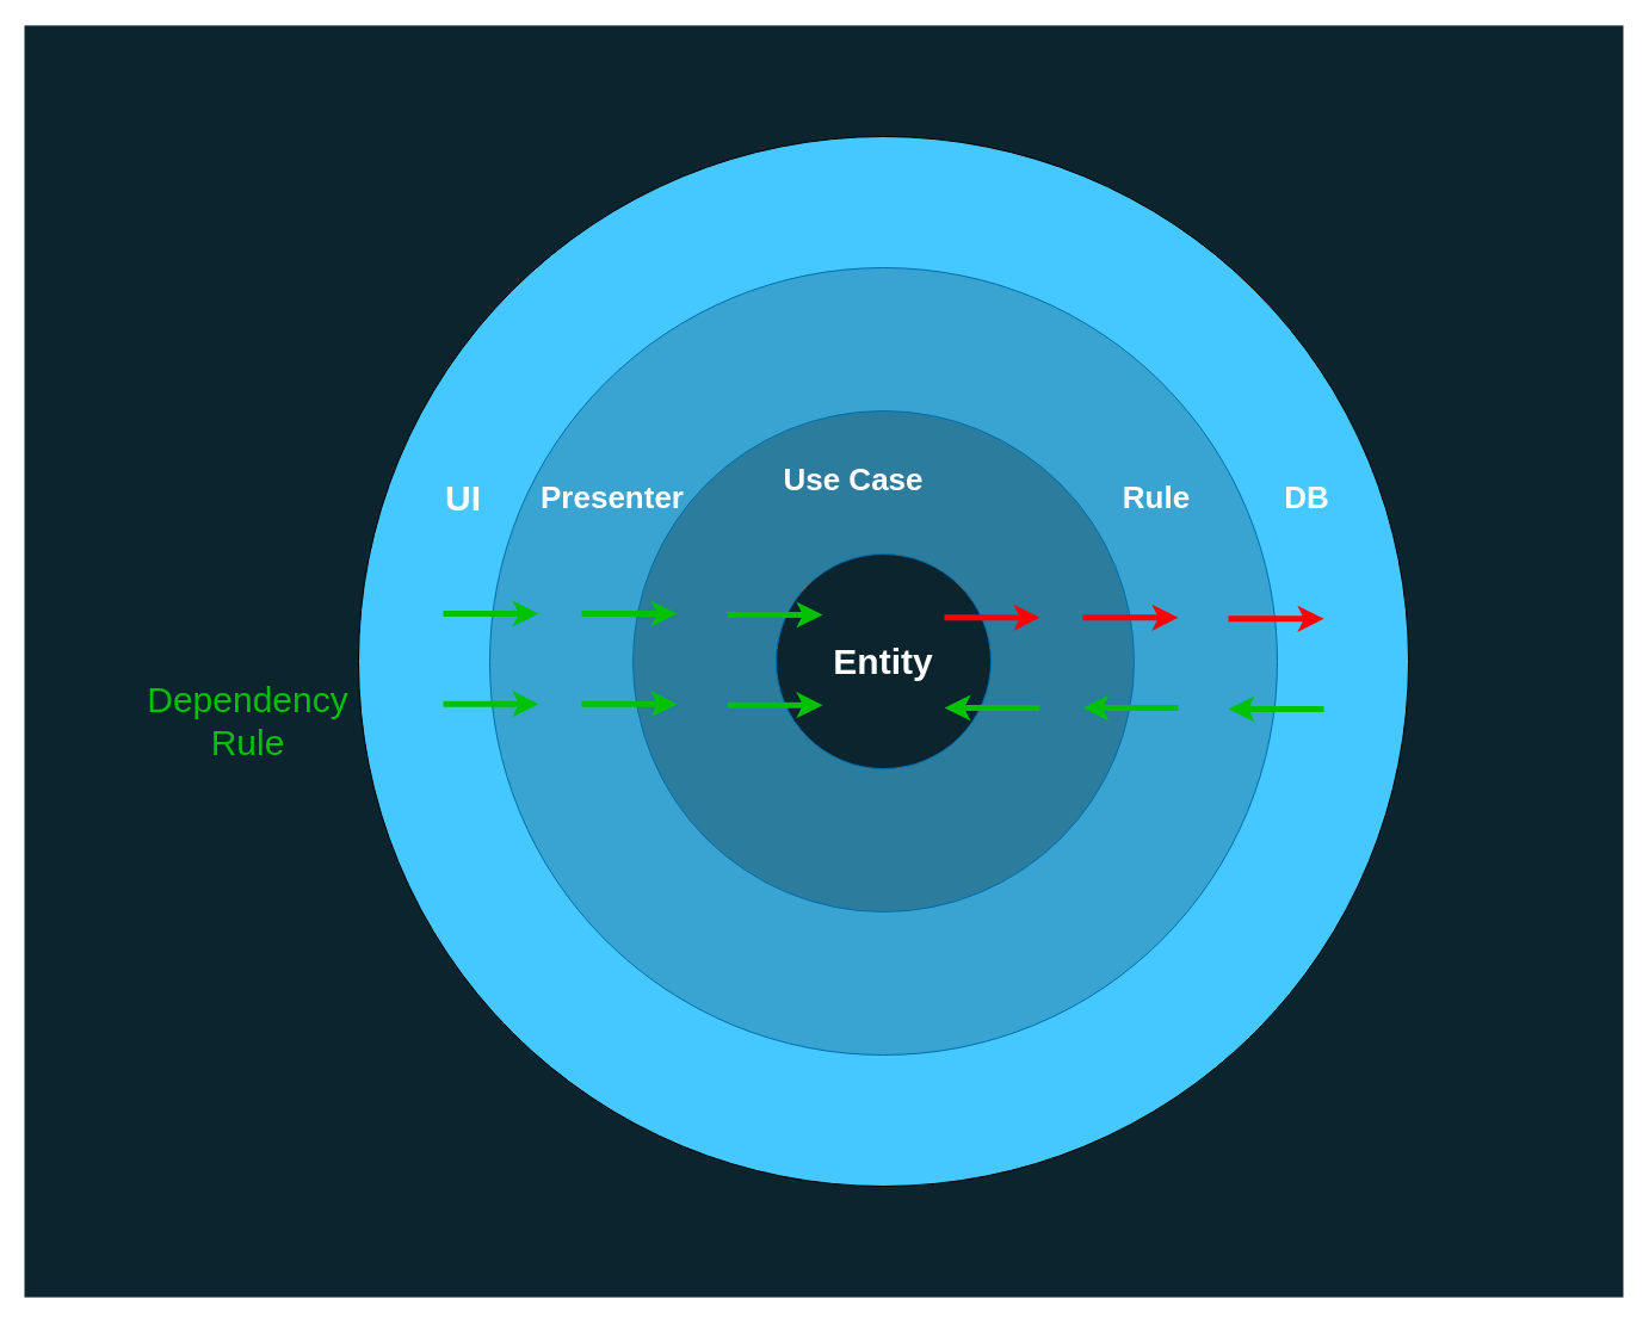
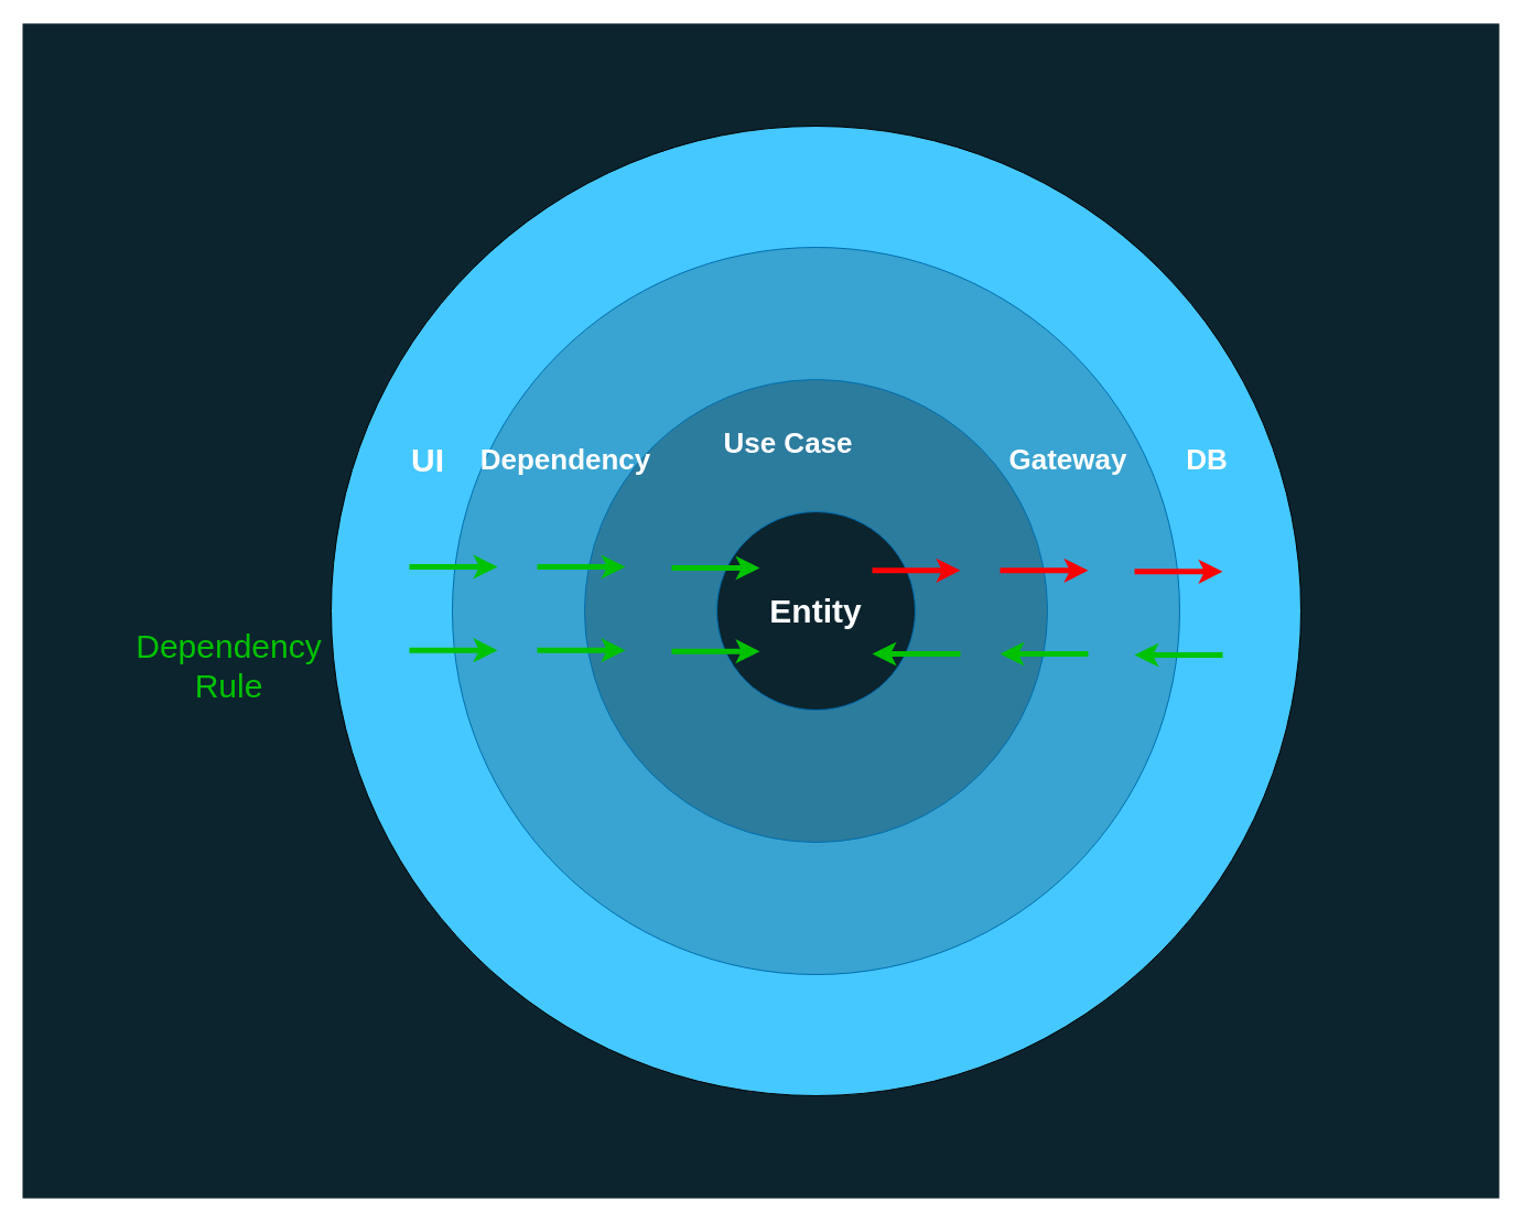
- <mxCell id="8" value="Presenter" style="text;html=1;strokeColor=none;fillColor=none;align=center;verticalAlign=middle;whiteSpace=wrap;rounded=0;fontSize=26;fontStyle=1;fontColor=#FFFFFF;" parent="1" vertex="1"><mxGeometry x="428" y="377" width="170" height="80" as="geometry" /></mxCell>
+ <mxCell id="8" value="Dependency" style="text;html=1;strokeColor=none;fillColor=none;align=center;verticalAlign=middle;whiteSpace=wrap;rounded=0;fontSize=26;fontStyle=1;fontColor=#FFFFFF;" parent="1" vertex="1"><mxGeometry x="428" y="377" width="170" height="80" as="geometry" /></mxCell>
- <mxCell id="9" value="Rule" style="text;html=1;strokeColor=none;fillColor=none;align=center;verticalAlign=middle;whiteSpace=wrap;rounded=0;fontSize=26;fontStyle=1;fontColor=#FFFFFF;" parent="1" vertex="1"><mxGeometry x="910" y="377" width="118" height="80" as="geometry" /></mxCell>
+ <mxCell id="9" value="Gateway" style="text;html=1;strokeColor=none;fillColor=none;align=center;verticalAlign=middle;whiteSpace=wrap;rounded=0;fontSize=26;fontStyle=1;fontColor=#FFFFFF;" parent="1" vertex="1"><mxGeometry x="910" y="377" width="118" height="80" as="geometry" /></mxCell>
